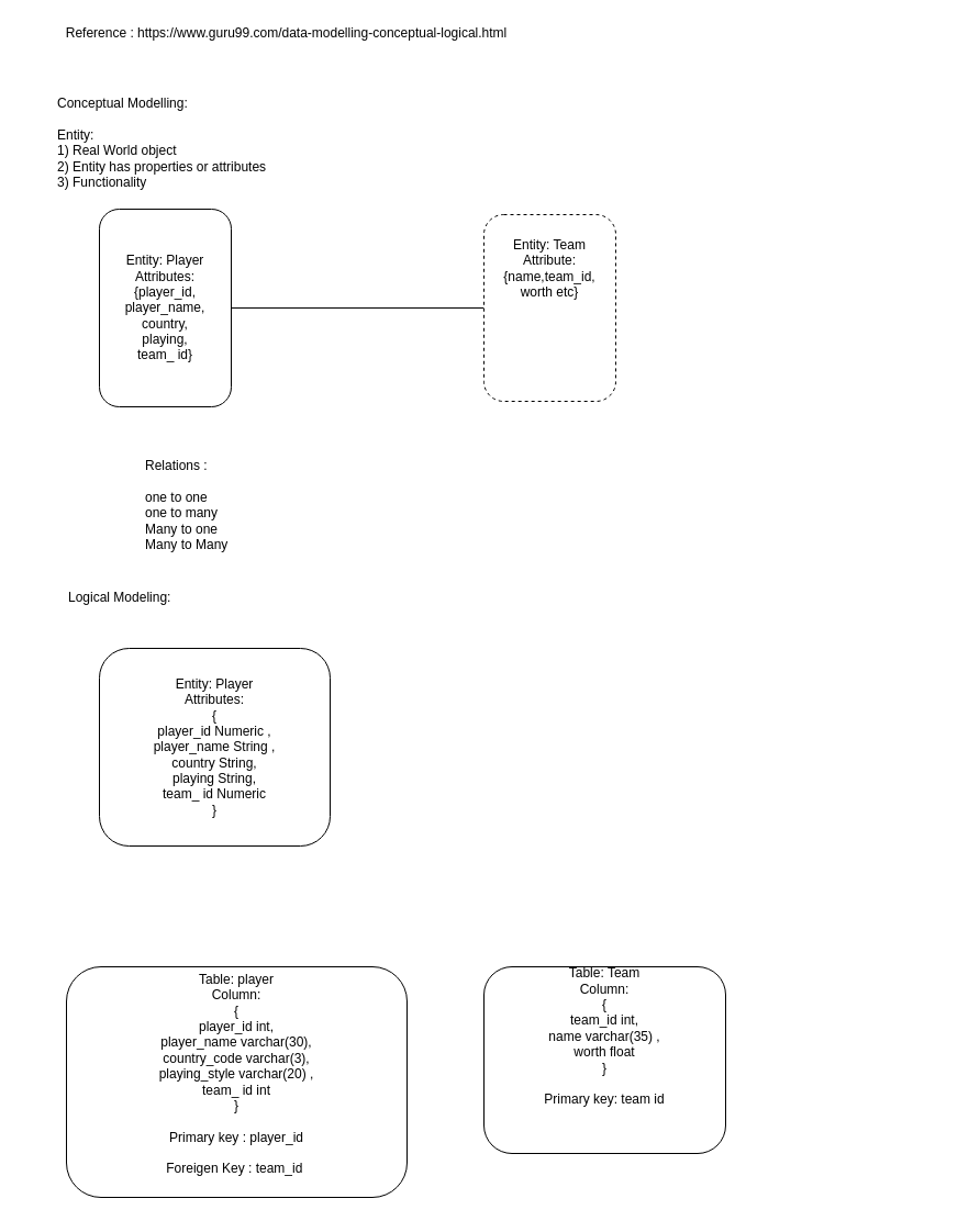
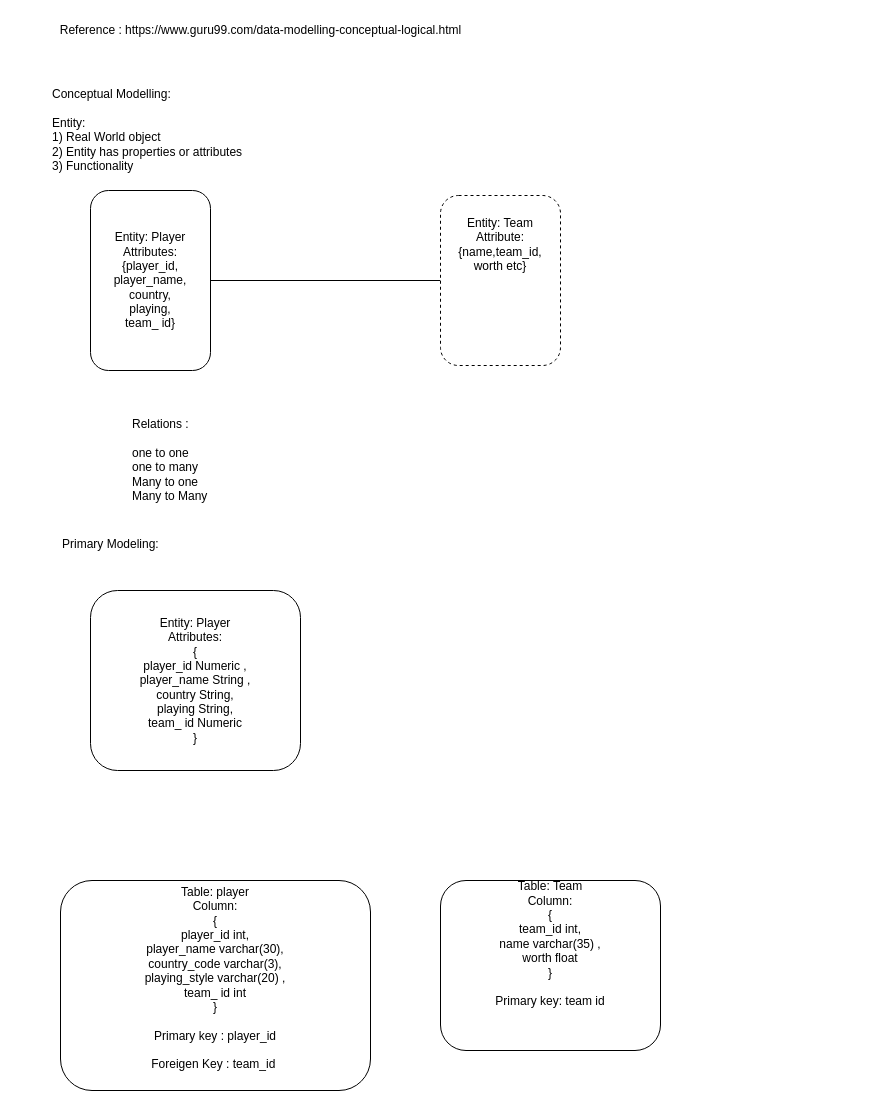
- <mxCell id="7" value="&lt;div&gt;Logical Modeling: &lt;br&gt;&lt;/div&gt;&lt;div&gt;&amp;nbsp;&lt;/div&gt;&lt;div&gt;&lt;br&gt;&lt;/div&gt;&lt;div&gt;&lt;br&gt;&lt;/div&gt;" style="text;html=1;strokeColor=none;fillColor=none;align=left;verticalAlign=top;whiteSpace=wrap;rounded=0;horizontal=1;" vertex="1" parent="1"><mxGeometry x="60" y="530" width="810" height="80" as="geometry" /></mxCell>
+ <mxCell id="7" value="&lt;div&gt;Primary Modeling: &lt;br&gt;&lt;/div&gt;&lt;div&gt;&amp;nbsp;&lt;/div&gt;&lt;div&gt;&lt;br&gt;&lt;/div&gt;&lt;div&gt;&lt;br&gt;&lt;/div&gt;" style="text;html=1;strokeColor=none;fillColor=none;align=left;verticalAlign=top;whiteSpace=wrap;rounded=0;horizontal=1;" vertex="1" parent="1"><mxGeometry x="60" y="530" width="810" height="80" as="geometry" /></mxCell>
